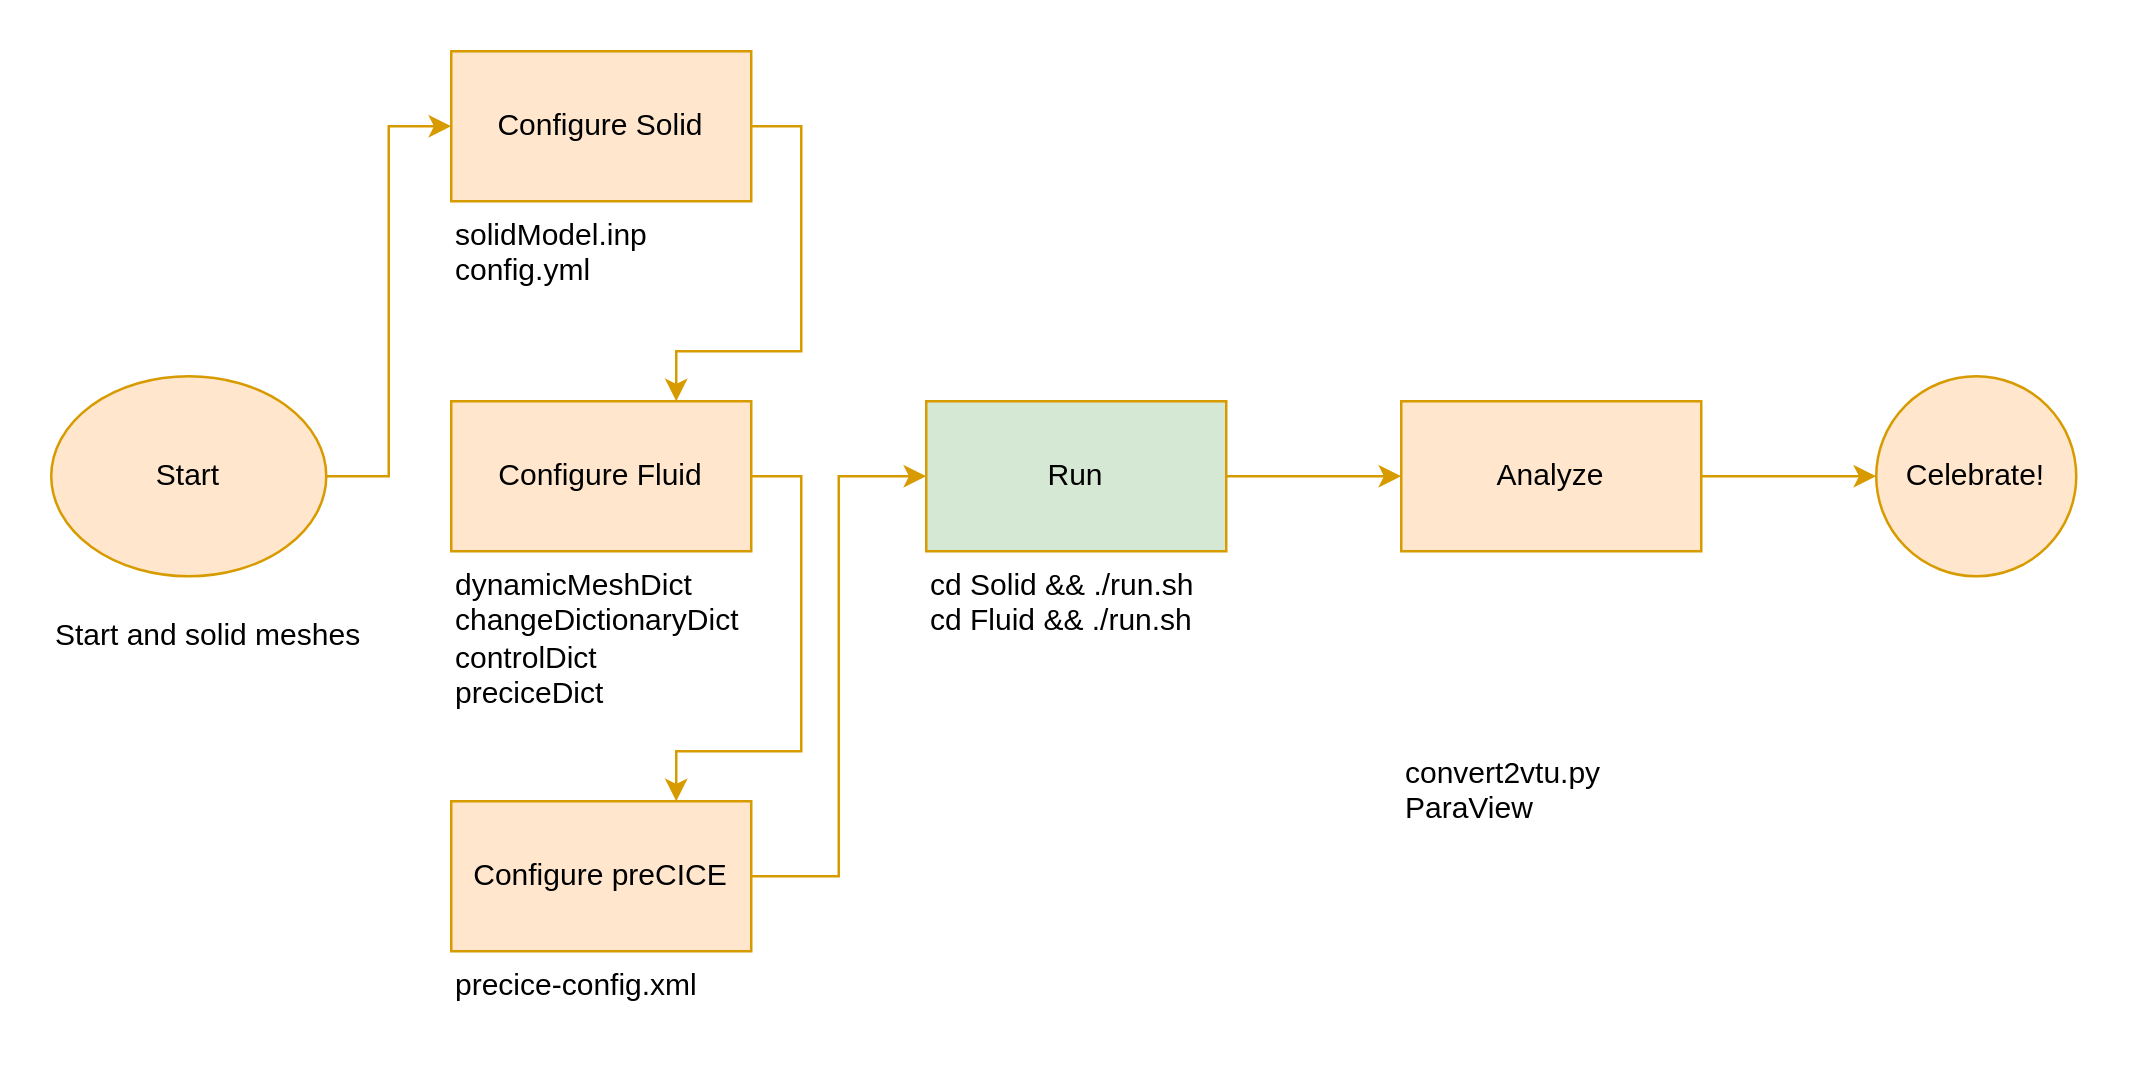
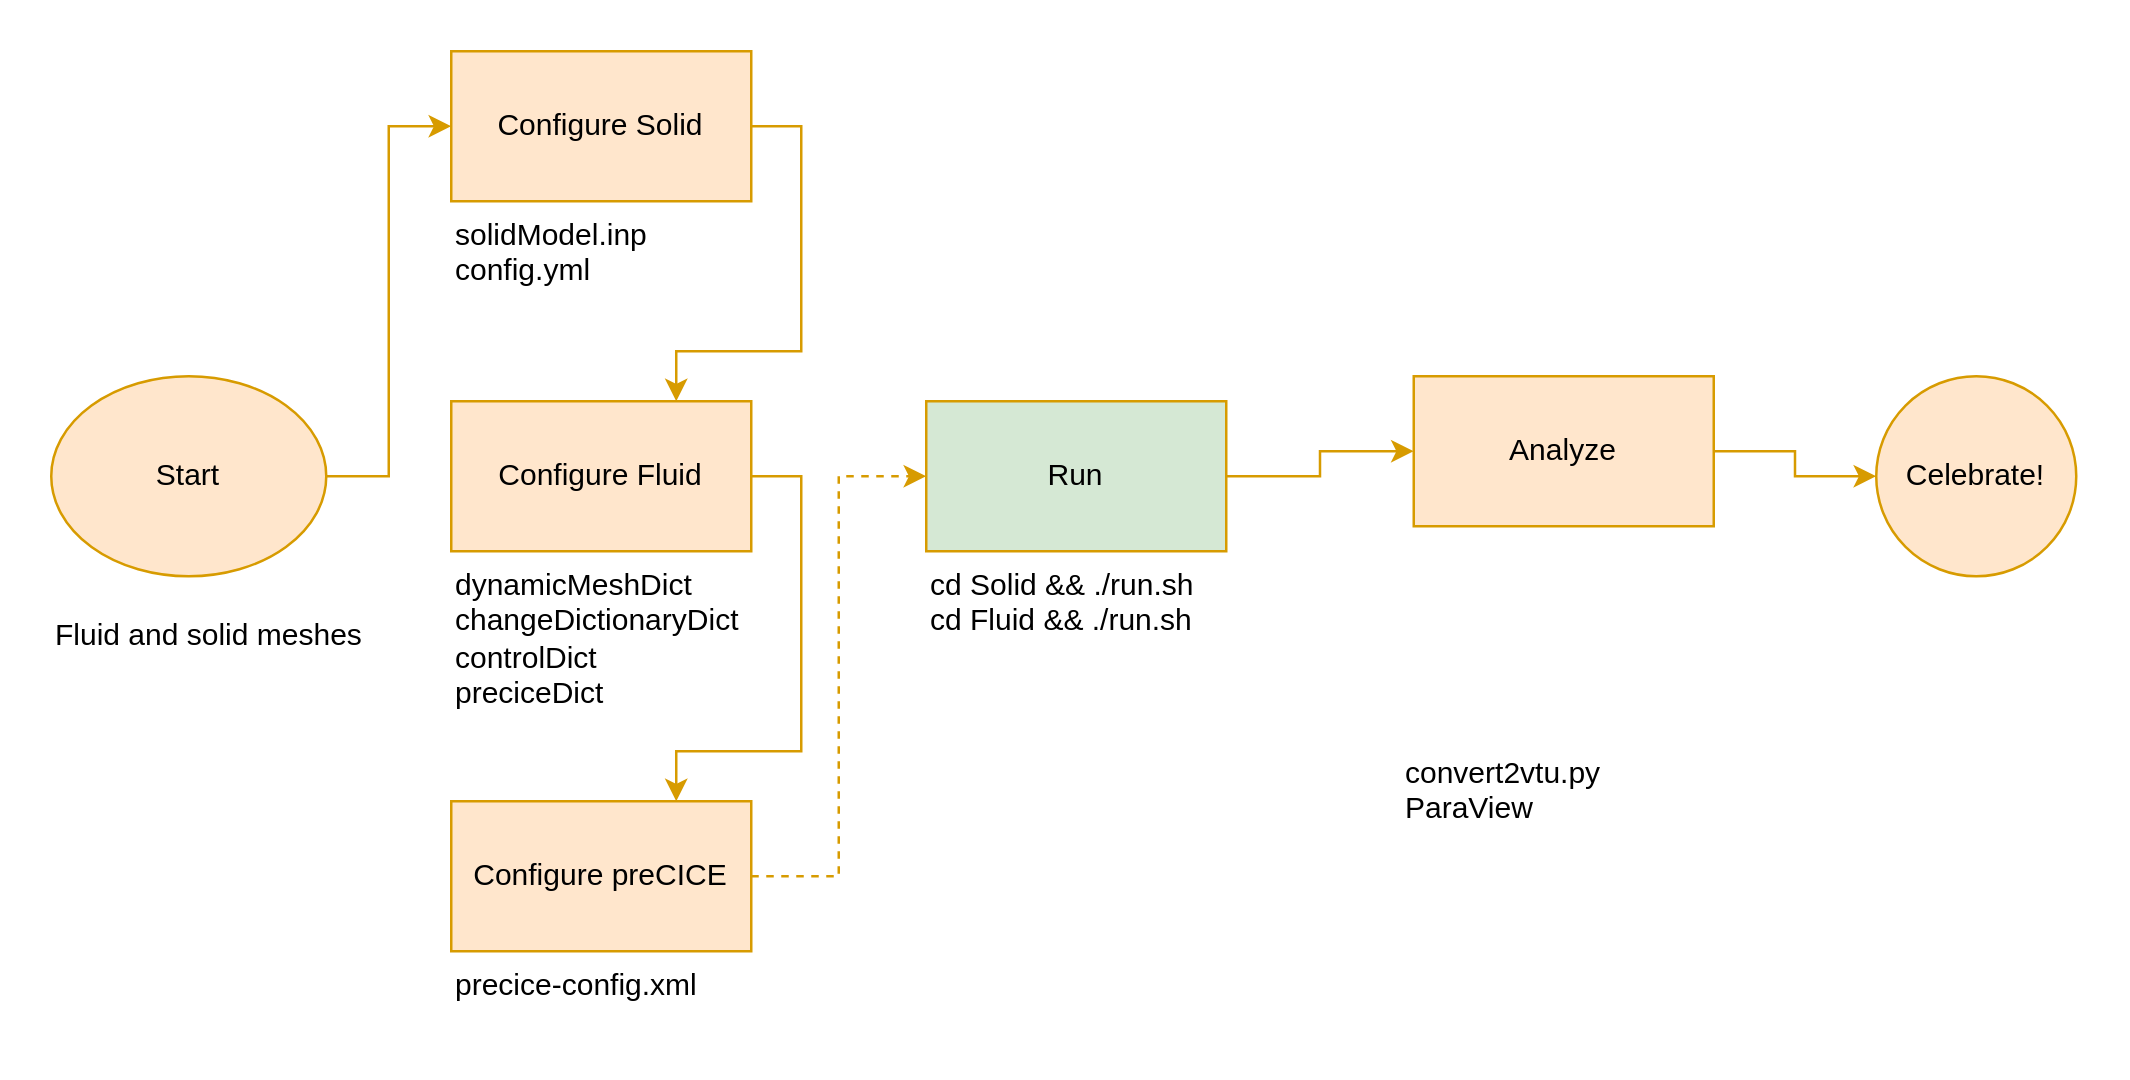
- <mxCell id="13" value="Analyze" style="rounded=0;whiteSpace=wrap;html=1;fillColor=#ffe6cc;strokeColor=#d79b00;" vertex="1" parent="1"><mxGeometry x="560" y="160" width="120" height="60" as="geometry" /></mxCell>
+ <mxCell id="13" value="Analyze" style="rounded=0;whiteSpace=wrap;html=1;fillColor=#ffe6cc;strokeColor=#d79b00;" vertex="1" parent="1"><mxGeometry x="565" y="150" width="120" height="60" as="geometry" /></mxCell>
- <mxCell id="15" value="Start and solid meshes" style="text;html=1;align=left;verticalAlign=top;whiteSpace=wrap;rounded=0;" vertex="1" parent="1"><mxGeometry x="20" y="240" width="130" height="30" as="geometry" /></mxCell>
+ <mxCell id="15" value="Fluid and solid meshes" style="text;html=1;align=left;verticalAlign=top;whiteSpace=wrap;rounded=0;" vertex="1" parent="1"><mxGeometry x="20" y="240" width="130" height="30" as="geometry" /></mxCell>
- <mxCell id="8" style="edgeStyle=orthogonalEdgeStyle;rounded=0;orthogonalLoop=1;jettySize=auto;html=1;exitX=1;exitY=0.5;exitDx=0;exitDy=0;entryX=0;entryY=0.5;entryDx=0;entryDy=0;fillColor=#ffe6cc;strokeColor=#d79b00;" edge="1" parent="1" source="9" target="11"><mxGeometry relative="1" as="geometry" /></mxCell>
+ <mxCell id="8" style="edgeStyle=orthogonalEdgeStyle;rounded=0;orthogonalLoop=1;jettySize=auto;html=1;exitX=1;exitY=0.5;exitDx=0;exitDy=0;entryX=0;entryY=0.5;entryDx=0;entryDy=0;fillColor=#ffe6cc;strokeColor=#d79b00;dashed=1;" edge="1" parent="1" source="9" target="11"><mxGeometry relative="1" as="geometry" /></mxCell>
